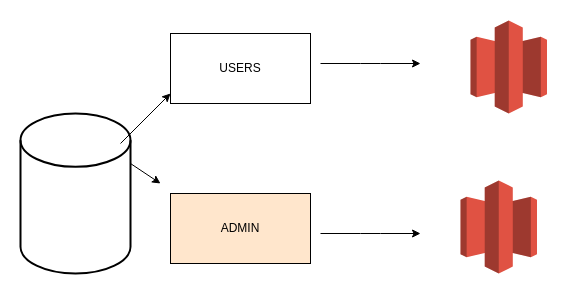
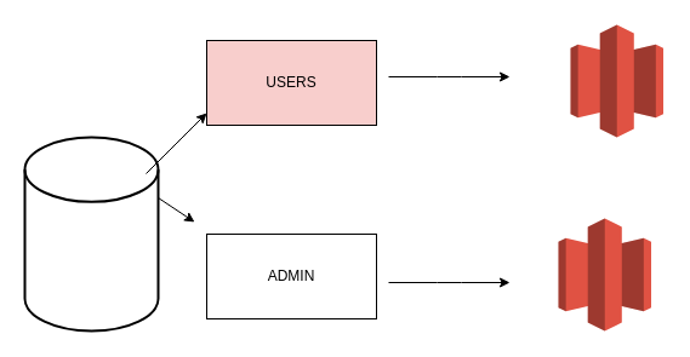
- <mxCell id="3" value="USERS" style="rounded=0;whiteSpace=wrap;html=1;" vertex="1" parent="1"><mxGeometry x="170" y="33" width="140" height="70" as="geometry" /></mxCell>
+ <mxCell id="3" value="USERS" style="rounded=0;whiteSpace=wrap;html=1;fillColor=#f8cecc;" vertex="1" parent="1"><mxGeometry x="170" y="33" width="140" height="70" as="geometry" /></mxCell>
- <mxCell id="7" value="ADMIN" style="rounded=0;whiteSpace=wrap;html=1;fillColor=#ffe6cc;" vertex="1" parent="1"><mxGeometry x="170" y="193" width="140" height="70" as="geometry" /></mxCell>
+ <mxCell id="7" value="ADMIN" style="rounded=0;whiteSpace=wrap;html=1;" vertex="1" parent="1"><mxGeometry x="170" y="193" width="140" height="70" as="geometry" /></mxCell>
